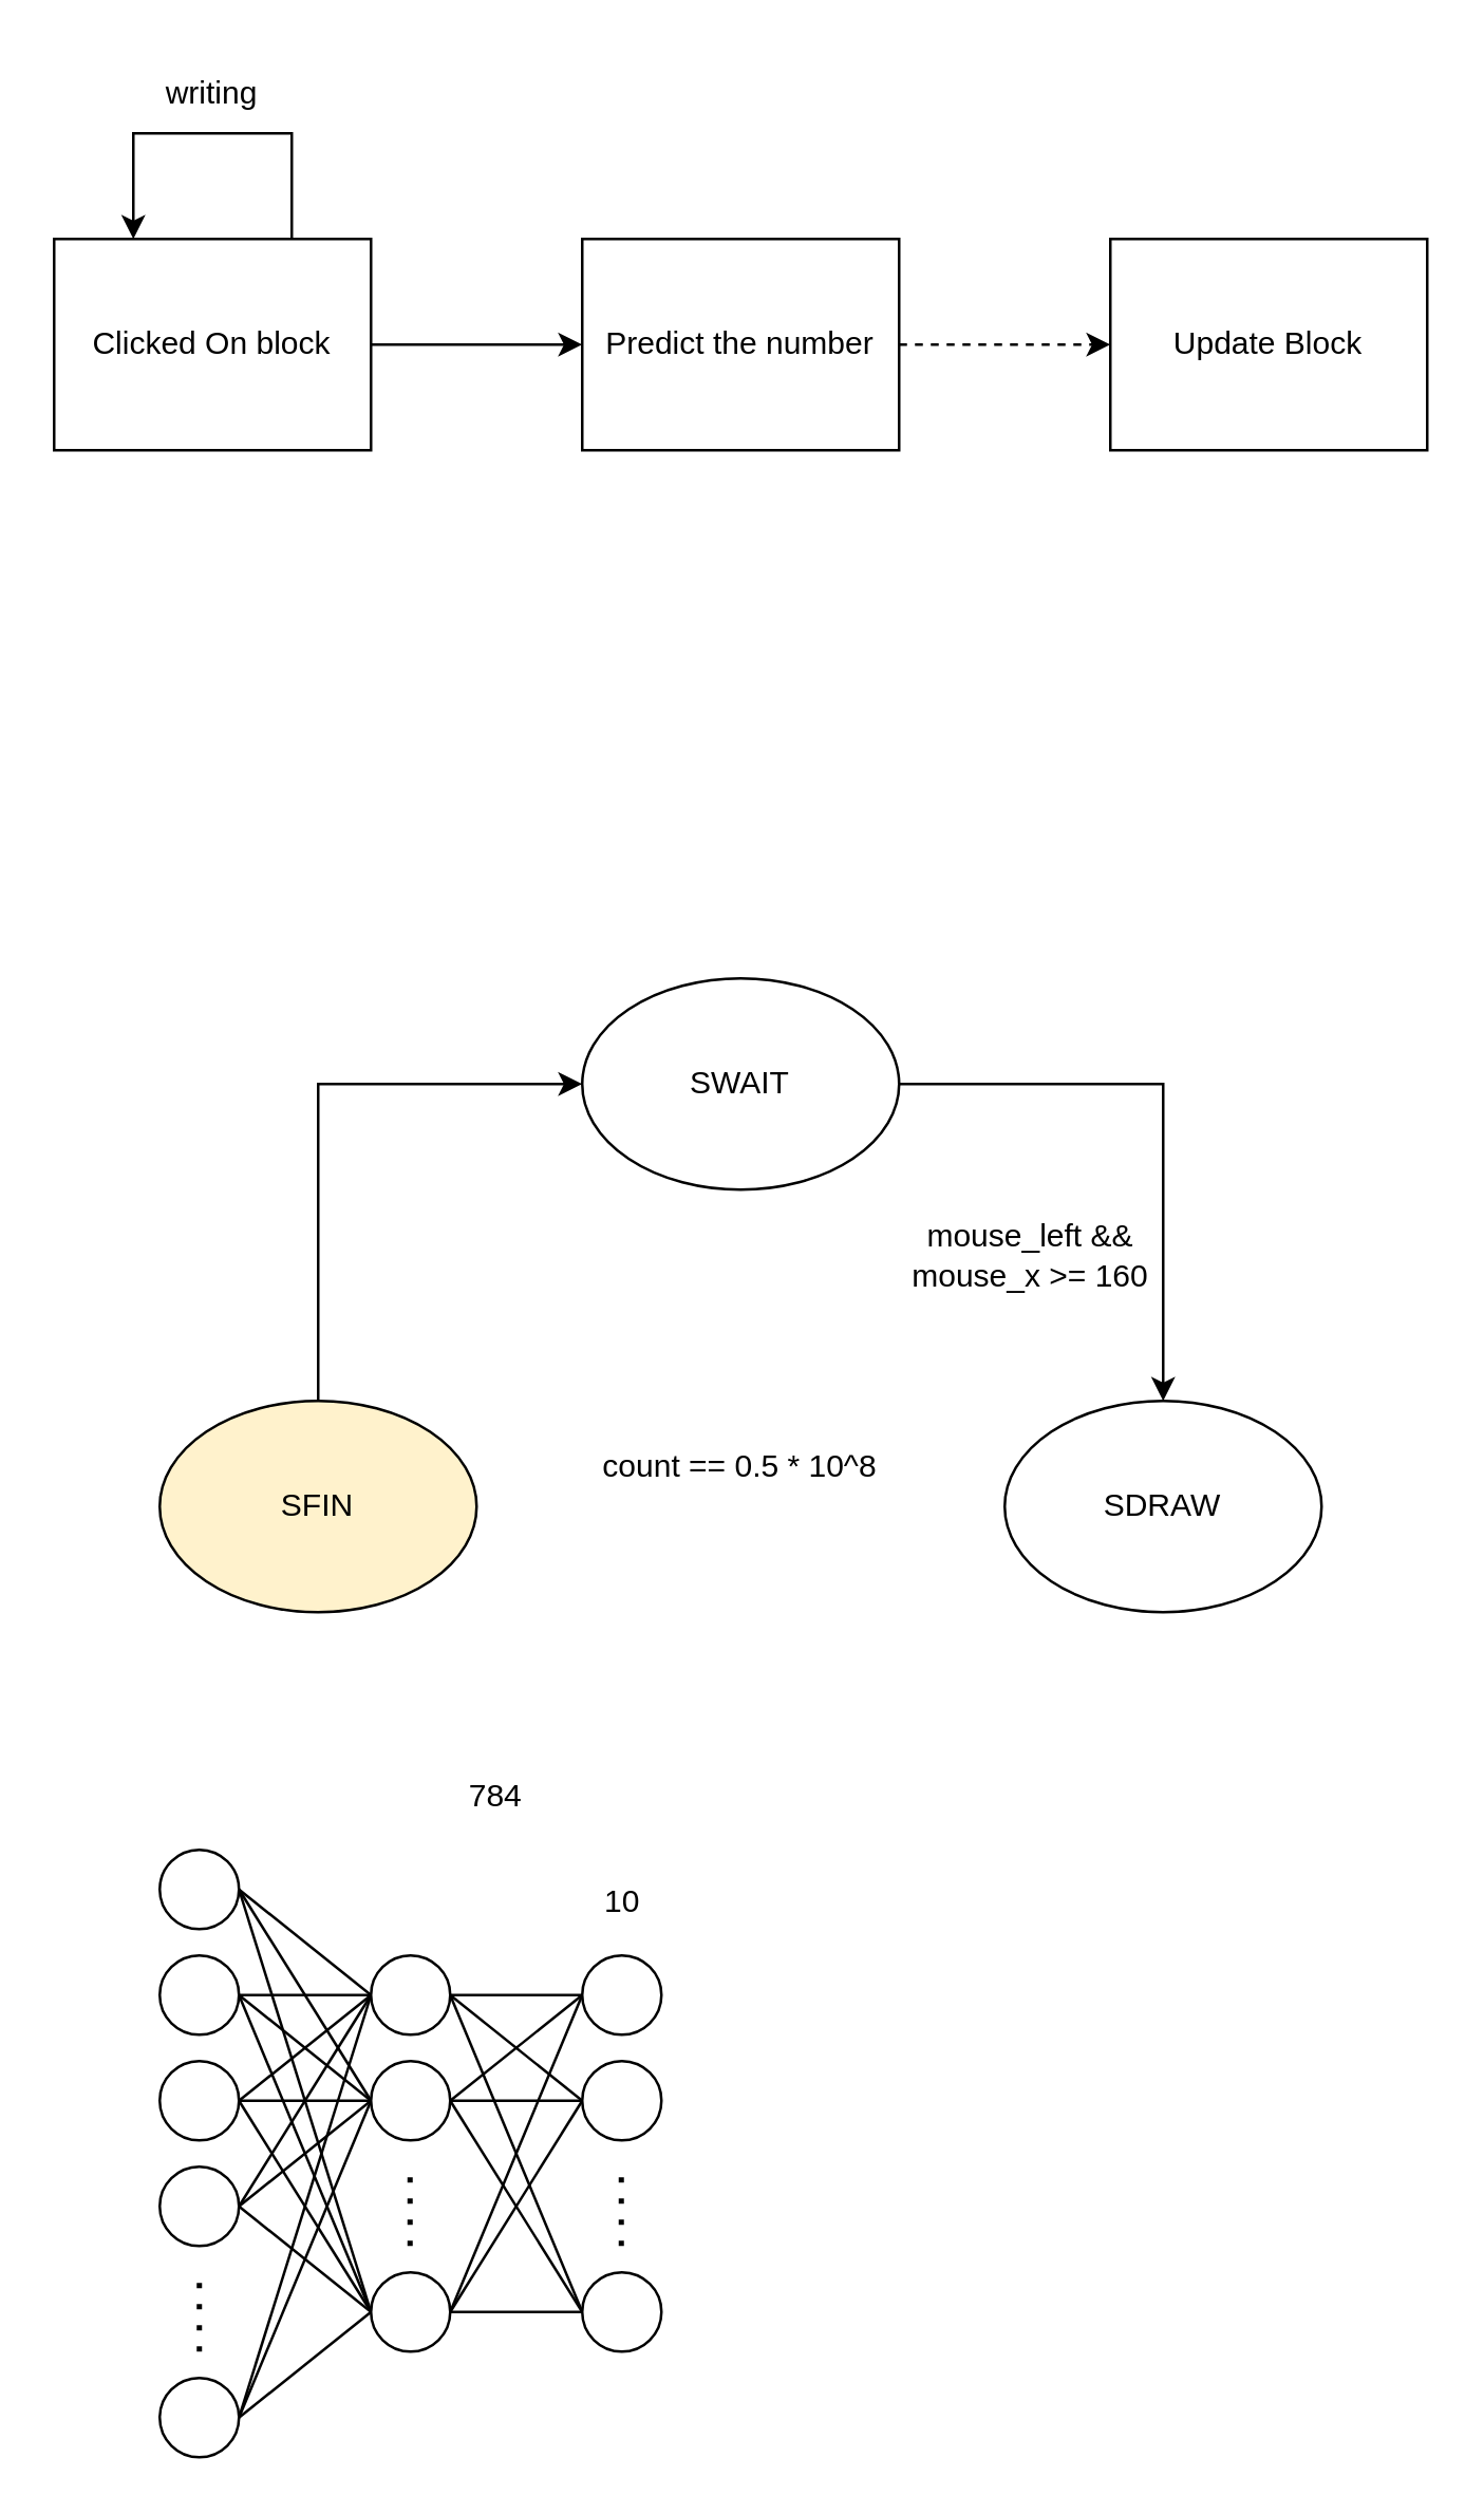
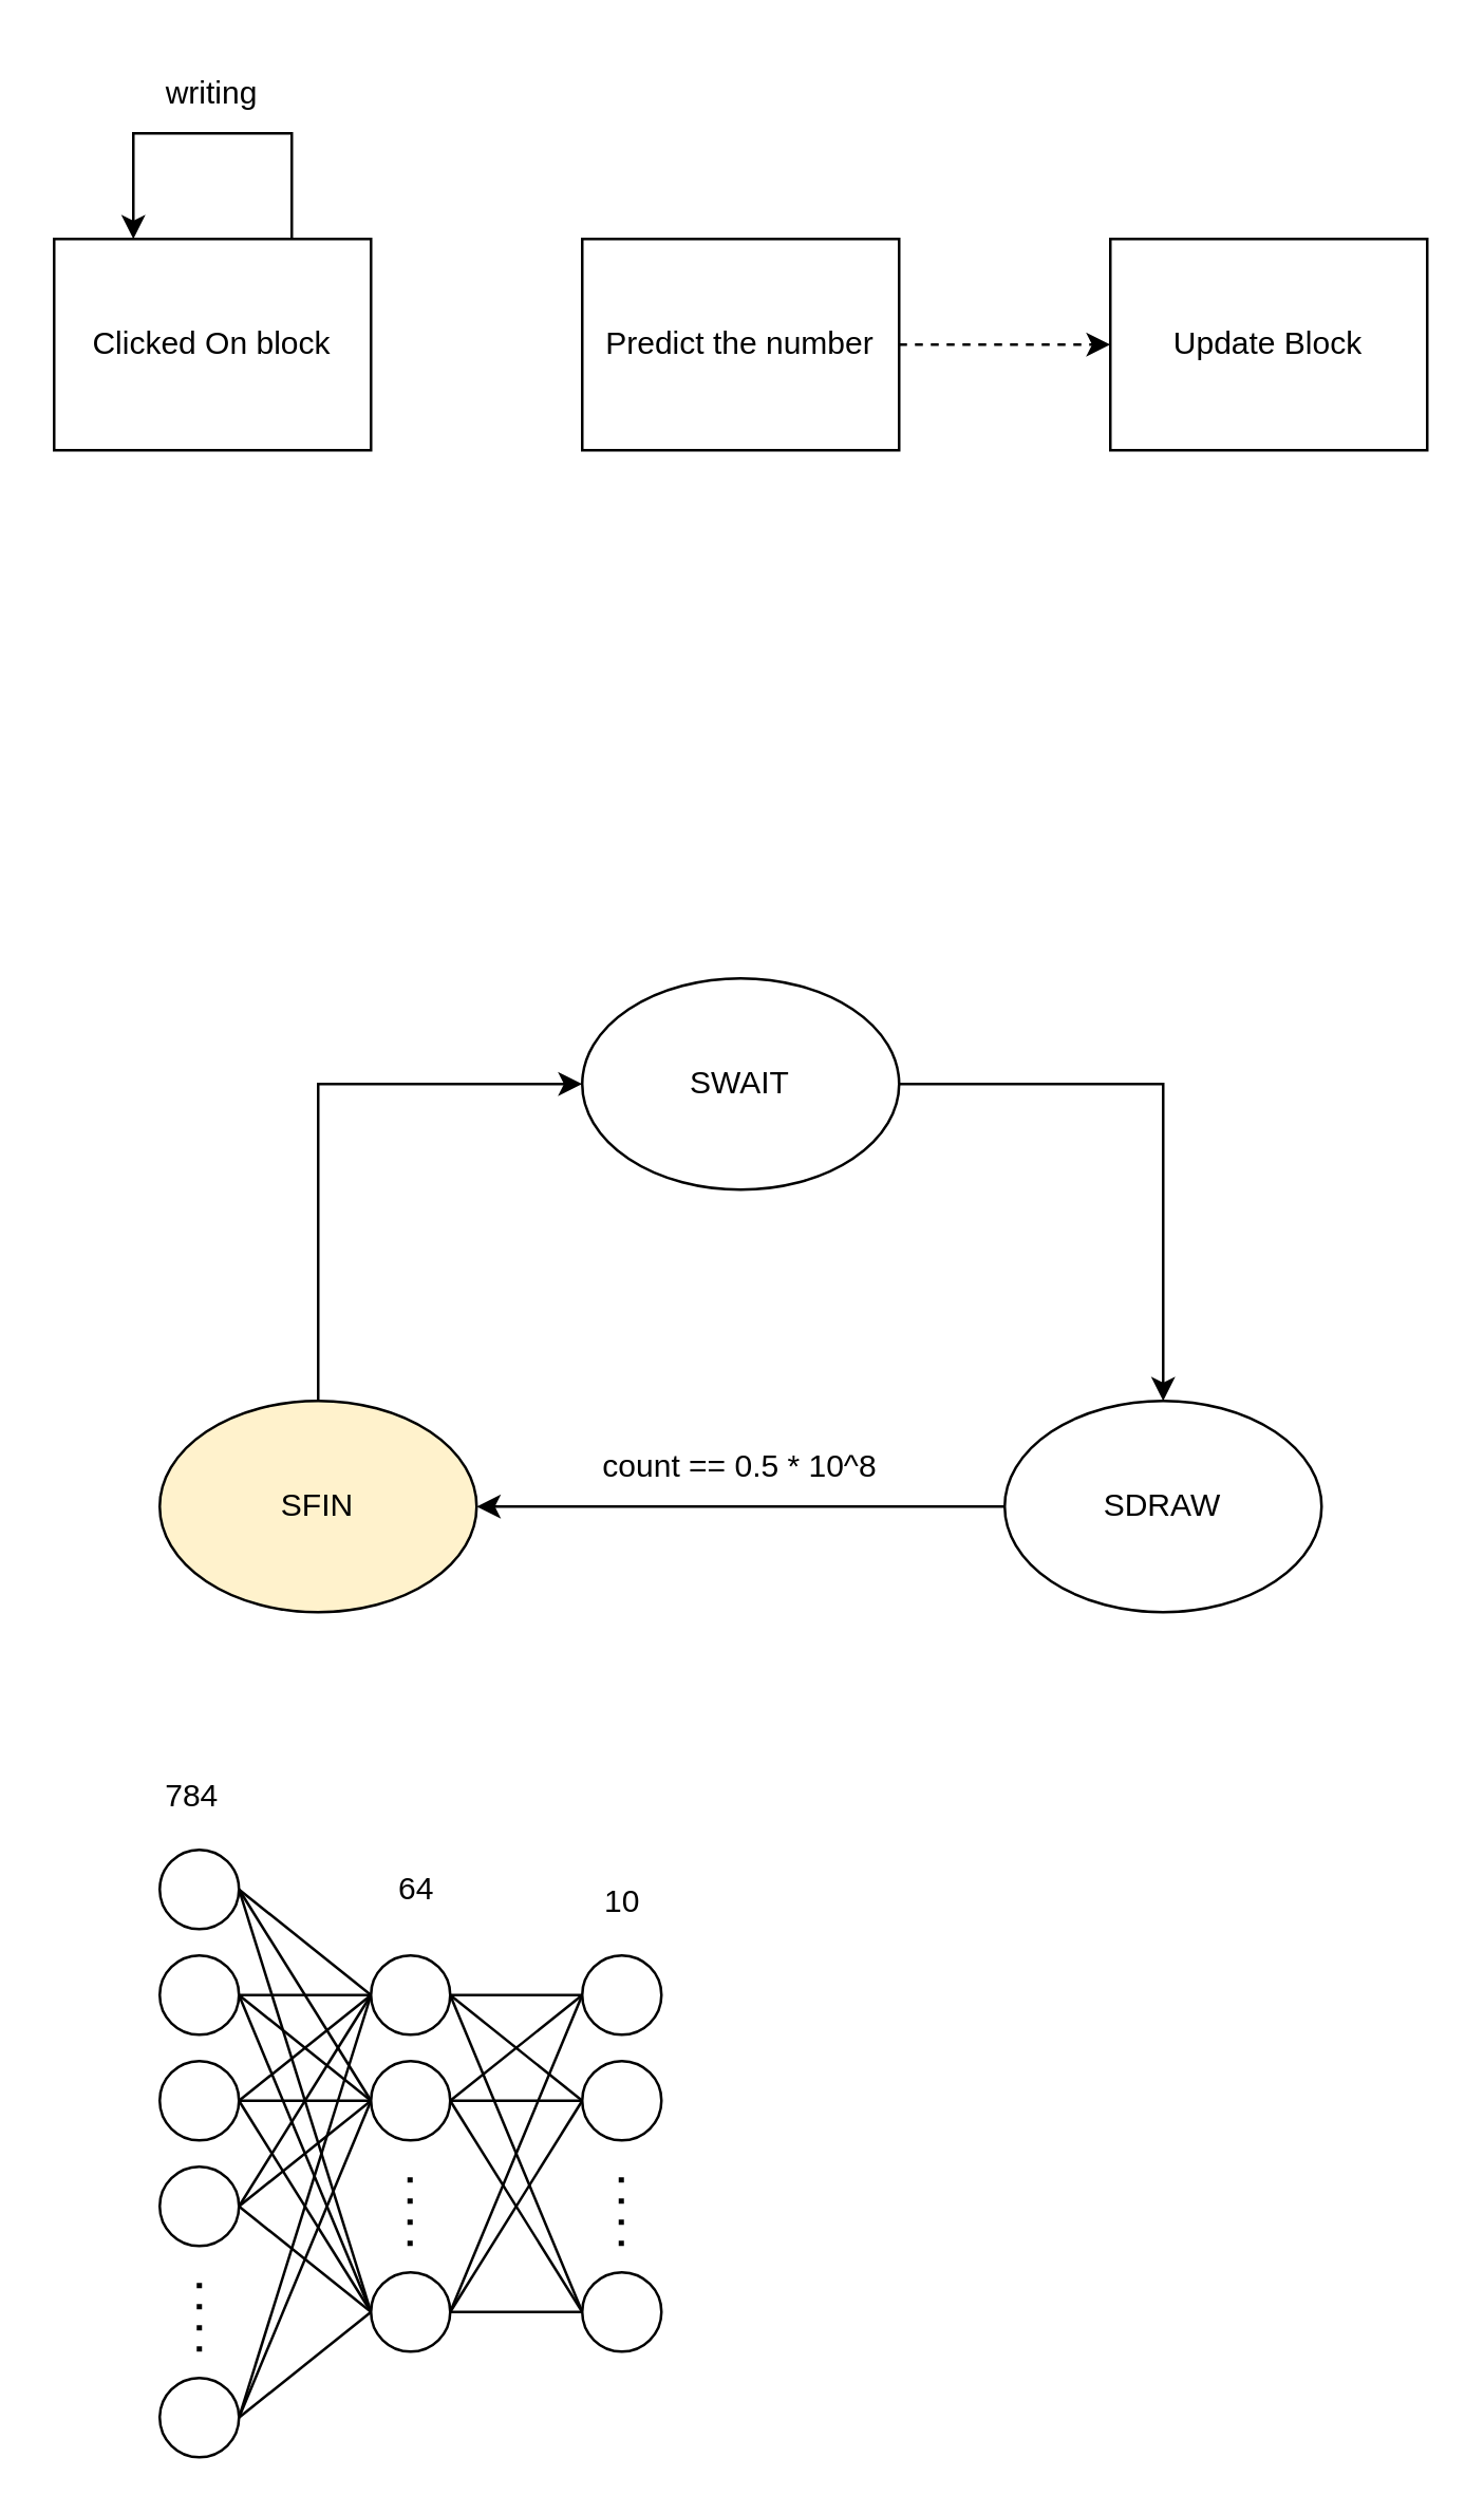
- <mxCell id="2" style="edgeStyle=orthogonalEdgeStyle;rounded=0;orthogonalLoop=1;jettySize=auto;html=1;exitX=1;exitY=0.5;exitDx=0;exitDy=0;entryX=0;entryY=0.5;entryDx=0;entryDy=0;" parent="1" source="3" target="7" edge="1"><mxGeometry relative="1" as="geometry" /></mxCell>
- <mxCell id="15" value="mouse_left &amp;amp;&amp;amp;&lt;br&gt;mouse_x &amp;gt;= 160" style="text;html=1;strokeColor=none;fillColor=none;align=center;verticalAlign=middle;whiteSpace=wrap;rounded=0;" parent="1" vertex="1"><mxGeometry x="340" y="460" width="100" height="30" as="geometry" /></mxCell>
+ <mxCell id="13" style="edgeStyle=orthogonalEdgeStyle;rounded=0;orthogonalLoop=1;jettySize=auto;html=1;exitX=0;exitY=0.5;exitDx=0;exitDy=0;entryX=1;entryY=0.5;entryDx=0;entryDy=0;endArrow=classic;endFill=1;" parent="1" source="14" target="12" edge="1"><mxGeometry relative="1" as="geometry" /></mxCell>
- <mxCell id="55" value="784" style="text;html=1;strokeColor=none;fillColor=none;align=center;verticalAlign=middle;whiteSpace=wrap;rounded=0;" parent="1" vertex="1"><mxGeometry x="165" y="670" width="45" height="20" as="geometry" /></mxCell>
+ <mxCell id="55" value="784" style="text;html=1;strokeColor=none;fillColor=none;align=center;verticalAlign=middle;whiteSpace=wrap;rounded=0;" parent="1" vertex="1"><mxGeometry x="50" y="670" width="45" height="20" as="geometry" /></mxCell>
+ <mxCell id="56" value="64" style="text;html=1;strokeColor=none;fillColor=none;align=center;verticalAlign=middle;whiteSpace=wrap;rounded=0;" parent="1" vertex="1"><mxGeometry x="135" y="705" width="45" height="20" as="geometry" /></mxCell>
